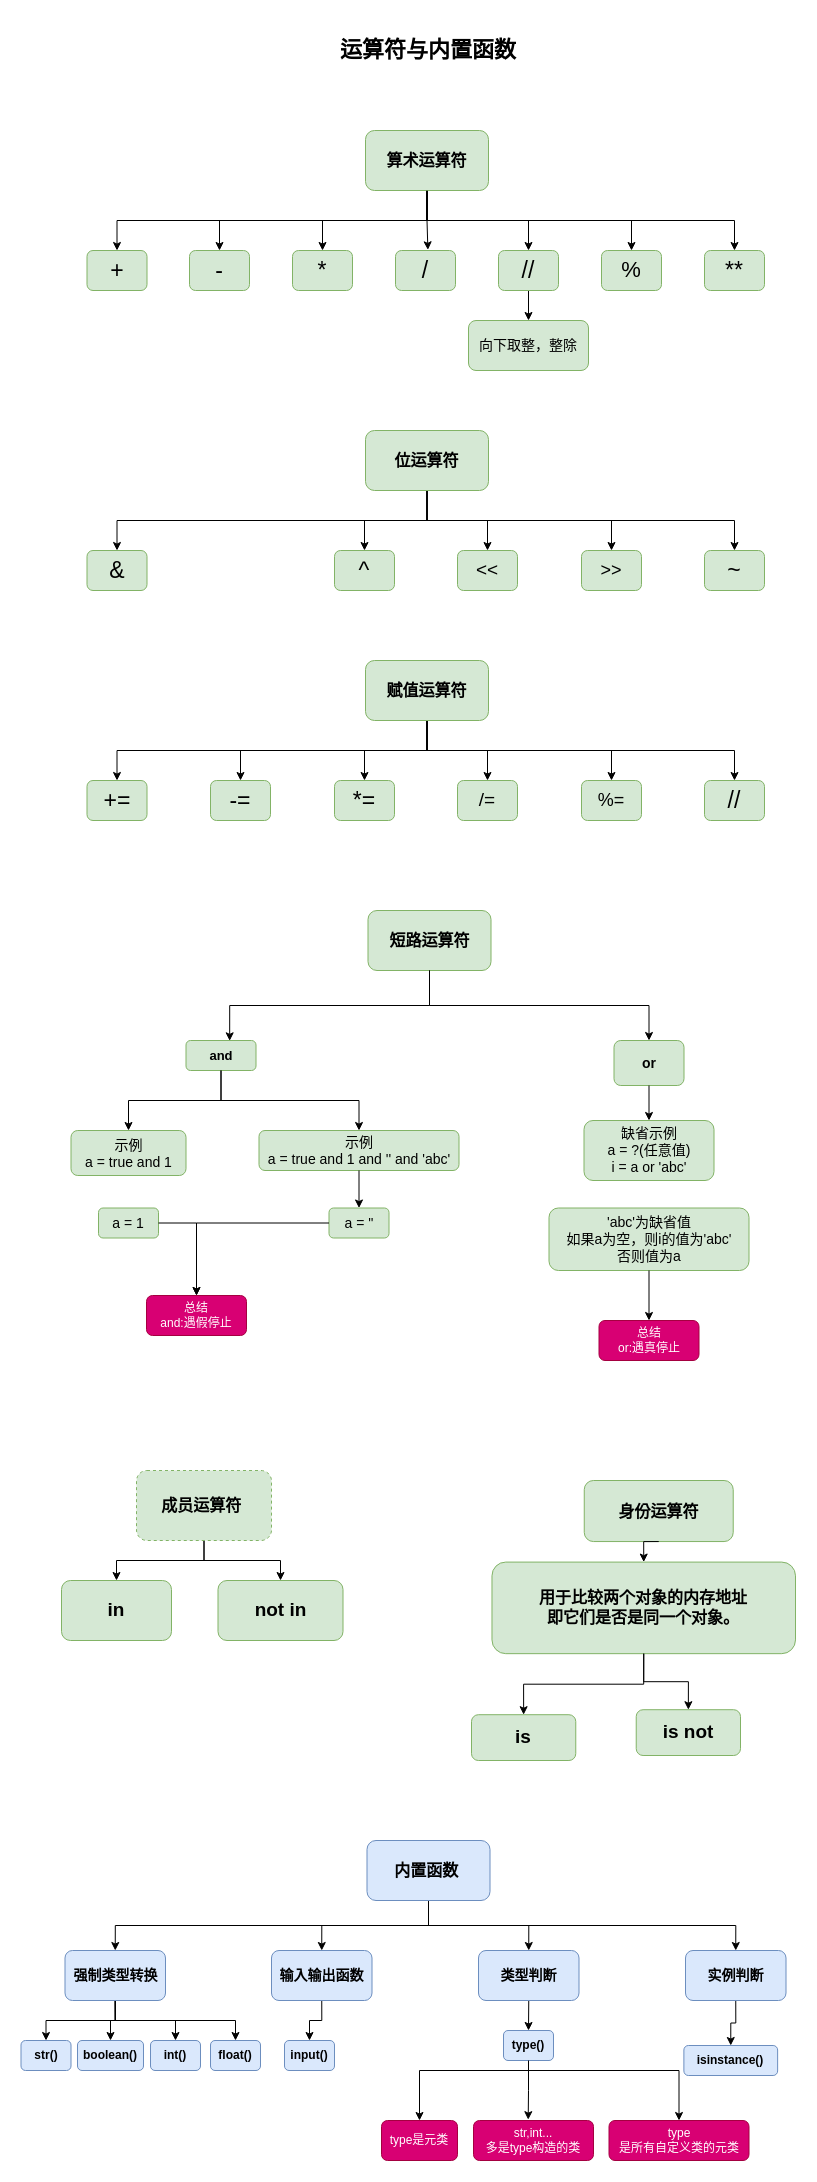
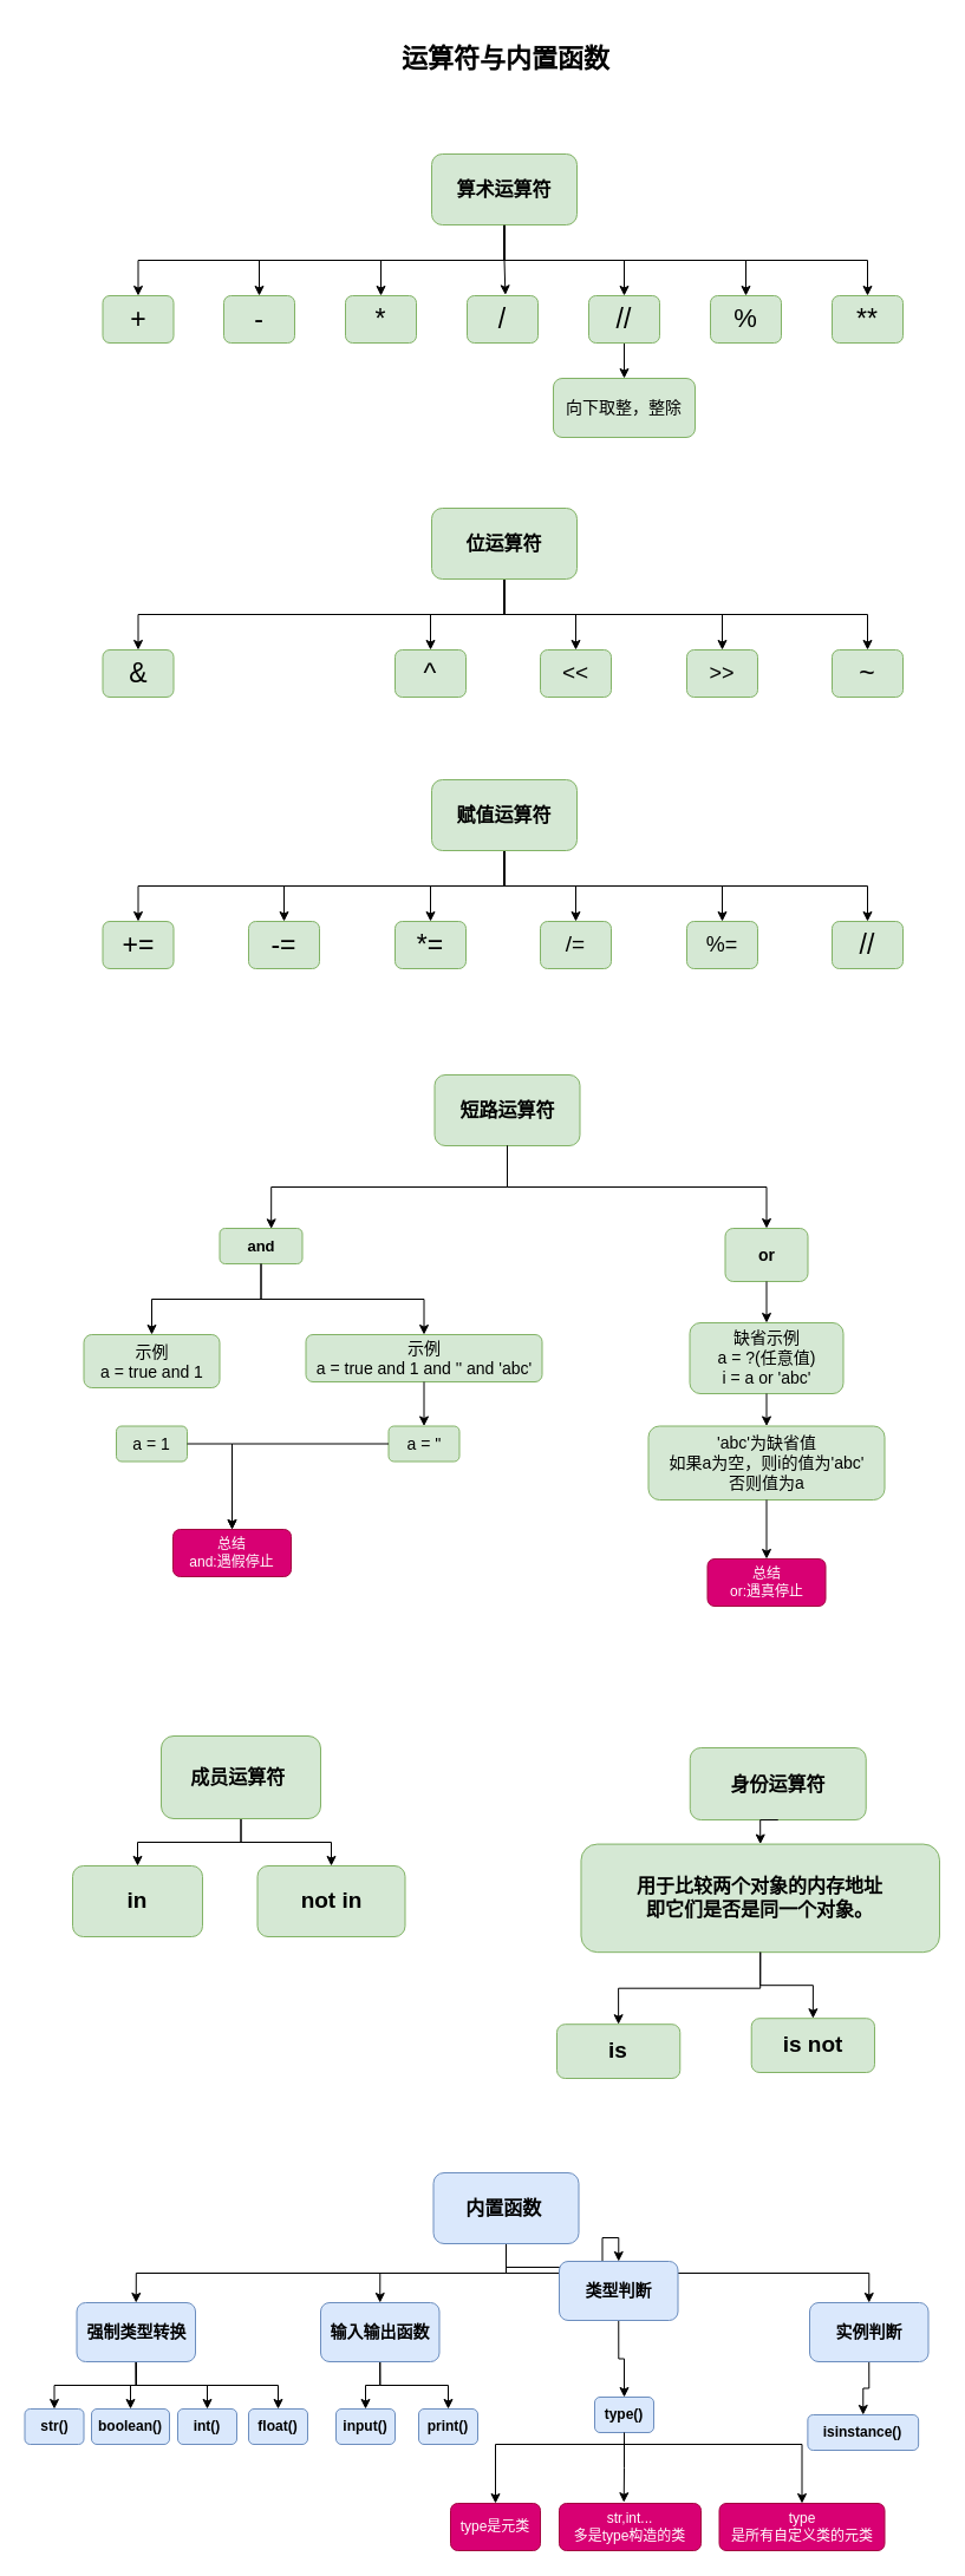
+ <mxCell id="29" style="edgeStyle=orthogonalEdgeStyle;rounded=0;orthogonalLoop=1;jettySize=auto;html=1;exitX=0.5;exitY=1;exitDx=0;exitDy=0;entryX=0.5;entryY=0;entryDx=0;entryDy=0;" edge="1" parent="8" source="27" target="30"><mxGeometry relative="1" as="geometry" /></mxCell>
- <mxCell id="5" value="成员运算符&amp;nbsp;" style="rounded=1;whiteSpace=wrap;html=1;fontSize=16;fillColor=#d5e8d4;strokeColor=#82b366;fontStyle=1;dashed=1;" vertex="1" parent="1"><mxGeometry x="136" y="1470" width="135" height="70" as="geometry" /></mxCell>
+ <mxCell id="5" value="成员运算符&amp;nbsp;" style="rounded=1;whiteSpace=wrap;html=1;fontSize=16;fillColor=#d5e8d4;strokeColor=#82b366;fontStyle=1;" vertex="1" parent="1"><mxGeometry x="136" y="1470" width="135" height="70" as="geometry" /></mxCell>
- <mxCell id="96" value="类型判断" style="rounded=1;whiteSpace=wrap;html=1;fontSize=14;fillColor=#dae8fc;strokeColor=#6c8ebf;fontStyle=1;" vertex="1" parent="1"><mxGeometry x="478" y="1950" width="100.5" height="50" as="geometry" /></mxCell>
+ <mxCell id="96" value="类型判断" style="rounded=1;whiteSpace=wrap;html=1;fontSize=14;fillColor=#dae8fc;strokeColor=#6c8ebf;fontStyle=1;" vertex="1" parent="1"><mxGeometry x="473" y="1915" width="100.5" height="50" as="geometry" /></mxCell>
+ <mxCell id="93" style="edgeStyle=orthogonalEdgeStyle;rounded=0;orthogonalLoop=1;jettySize=auto;html=1;exitX=0.5;exitY=1;exitDx=0;exitDy=0;entryX=0.5;entryY=0;entryDx=0;entryDy=0;" edge="1" parent="1" source="94" target="104"><mxGeometry relative="1" as="geometry" /></mxCell>
+ <mxCell id="104" value="&lt;b&gt;print()&lt;/b&gt;" style="rounded=1;whiteSpace=wrap;html=1;fillColor=#dae8fc;strokeColor=#6c8ebf;" vertex="1" parent="1"><mxGeometry x="354" y="2040" width="50" height="30" as="geometry" /></mxCell>
